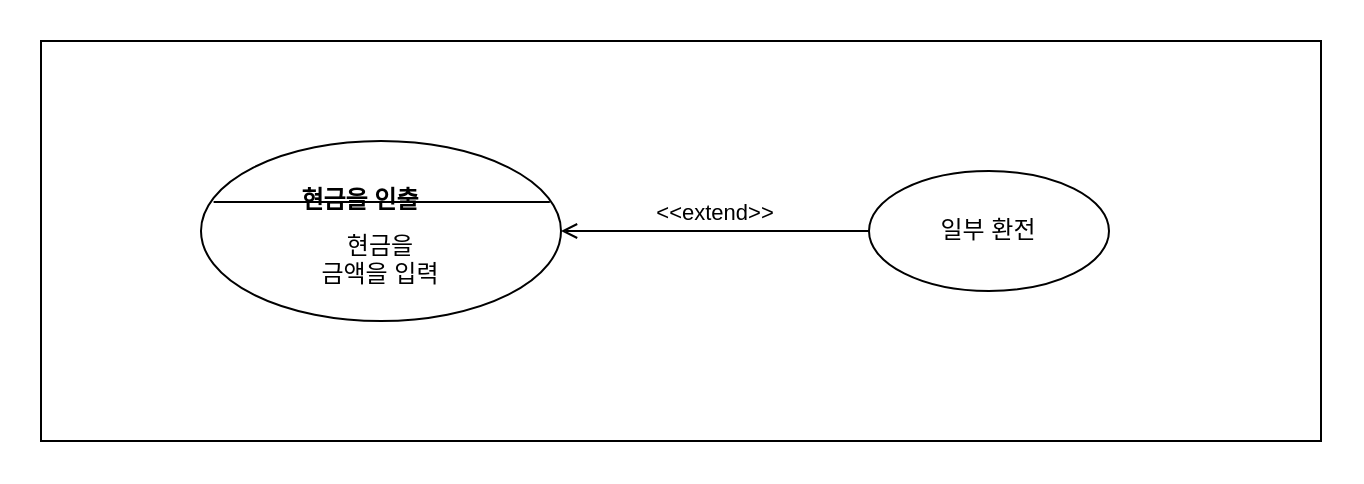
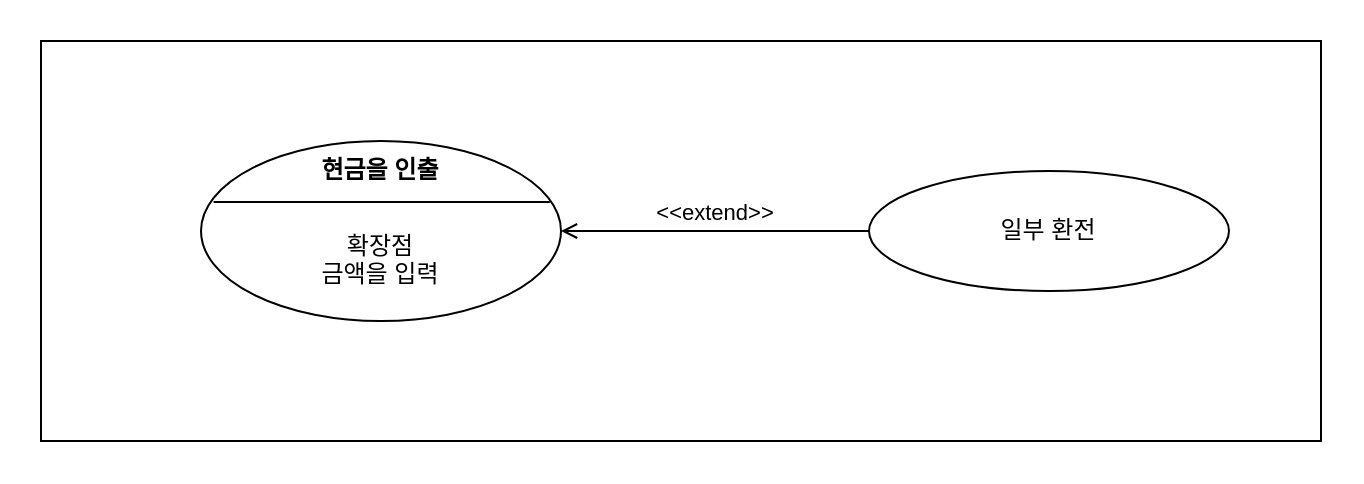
- <mxCell id="5" value="&lt;b&gt;현금을 인출&lt;/b&gt;" style="text;html=1;strokeColor=none;fillColor=none;align=center;verticalAlign=middle;whiteSpace=wrap;rounded=0;" vertex="1" parent="1"><mxGeometry x="135" y="85" width="90" height="30" as="geometry" /></mxCell>
+ <mxCell id="5" value="&lt;b&gt;현금을 인출&lt;/b&gt;" style="text;html=1;strokeColor=none;fillColor=none;align=center;verticalAlign=middle;whiteSpace=wrap;rounded=0;" vertex="1" parent="1"><mxGeometry x="145" y="70" width="90" height="30" as="geometry" /></mxCell>
- <mxCell id="3" value="&lt;br&gt;&lt;br&gt;현금을&lt;br&gt;금액을 입력" style="ellipse;whiteSpace=wrap;html=1;" vertex="1" parent="1"><mxGeometry x="100" y="70" width="180" height="90" as="geometry" /></mxCell>
+ <mxCell id="3" value="&lt;br&gt;&lt;br&gt;확장점&lt;br&gt;금액을 입력" style="ellipse;whiteSpace=wrap;html=1;" vertex="1" parent="1"><mxGeometry x="100" y="70" width="180" height="90" as="geometry" /></mxCell>
- <mxCell id="7" value="일부 환전" style="ellipse;whiteSpace=wrap;html=1;" vertex="1" parent="1"><mxGeometry x="434" y="85" width="120" height="60" as="geometry" /></mxCell>
+ <mxCell id="7" value="일부 환전" style="ellipse;whiteSpace=wrap;html=1;" vertex="1" parent="1"><mxGeometry x="434" y="85" width="180" height="60" as="geometry" /></mxCell>
